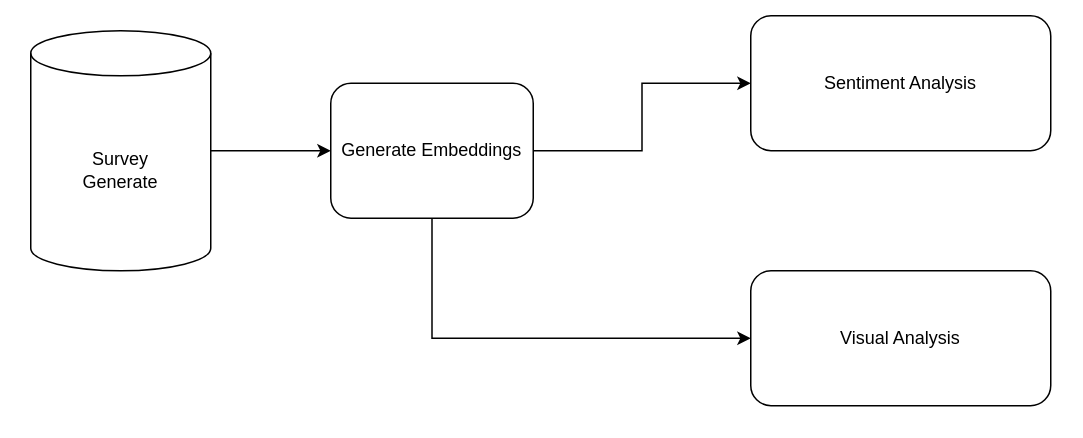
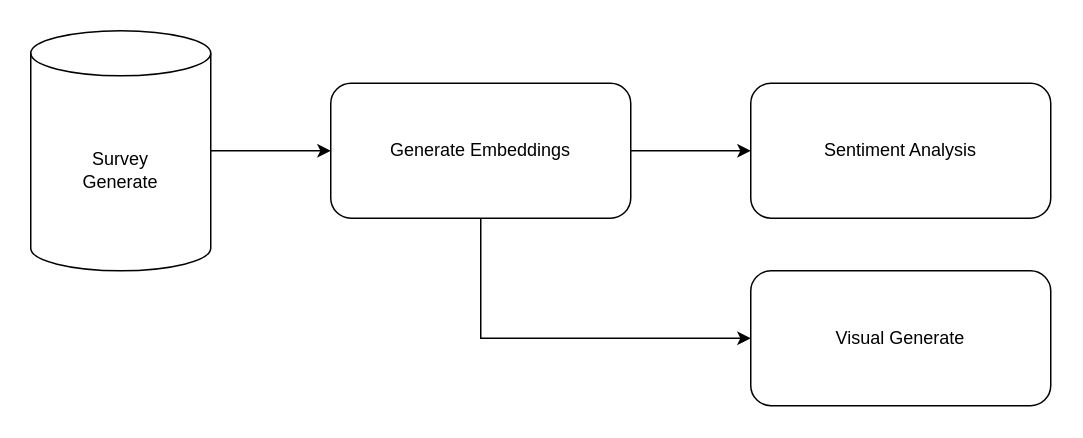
- <mxCell id="7" value="Sentiment Analysis" style="rounded=1;whiteSpace=wrap;html=1;" vertex="1" parent="1"><mxGeometry x="500" y="10" width="200" height="90" as="geometry" /></mxCell>
+ <mxCell id="7" value="Sentiment Analysis" style="rounded=1;whiteSpace=wrap;html=1;" vertex="1" parent="1"><mxGeometry x="500" y="55" width="200" height="90" as="geometry" /></mxCell>
- <mxCell id="6" value="Generate Embeddings" style="rounded=1;whiteSpace=wrap;html=1;" vertex="1" parent="1"><mxGeometry x="220" y="55" width="135" height="90" as="geometry" /></mxCell>
+ <mxCell id="6" value="Generate Embeddings" style="rounded=1;whiteSpace=wrap;html=1;" vertex="1" parent="1"><mxGeometry x="220" y="55" width="200" height="90" as="geometry" /></mxCell>
- <mxCell id="8" value="Visual Analysis" style="rounded=1;whiteSpace=wrap;html=1;" vertex="1" parent="1"><mxGeometry x="500" y="180" width="200" height="90" as="geometry" /></mxCell>
+ <mxCell id="8" value="Visual Generate" style="rounded=1;whiteSpace=wrap;html=1;" vertex="1" parent="1"><mxGeometry x="500" y="180" width="200" height="90" as="geometry" /></mxCell>
